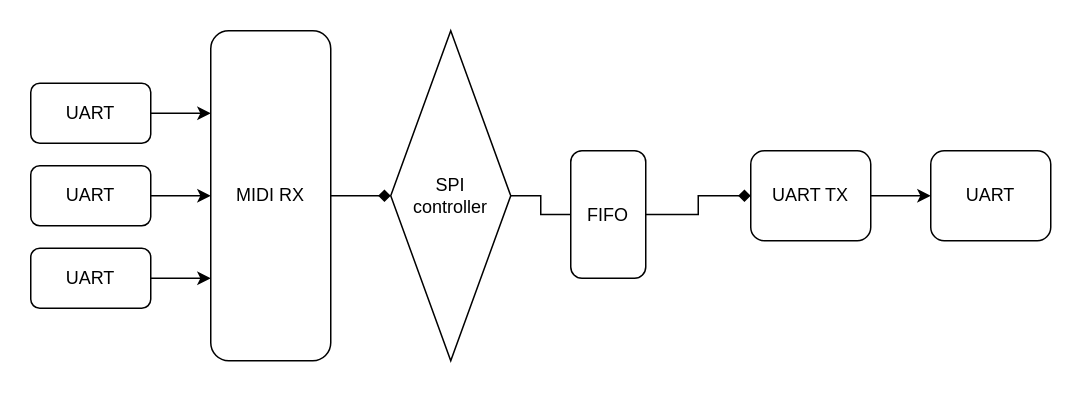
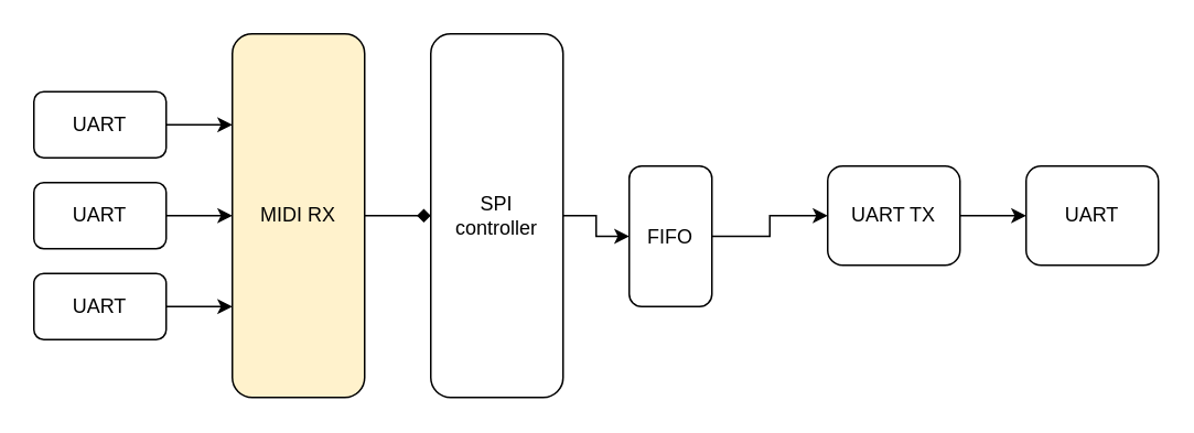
- <mxCell id="9" value="&lt;div&gt;MIDI RX&lt;/div&gt;" style="rounded=1;whiteSpace=wrap;html=1;" vertex="1" parent="1"><mxGeometry x="140" y="20" width="80" height="220" as="geometry" /></mxCell>
+ <mxCell id="9" value="&lt;div&gt;MIDI RX&lt;/div&gt;" style="rounded=1;whiteSpace=wrap;html=1;fillColor=#fff2cc;" vertex="1" parent="1"><mxGeometry x="140" y="20" width="80" height="220" as="geometry" /></mxCell>
- <mxCell id="11" value="&lt;div&gt;SPI&lt;/div&gt;&lt;div&gt;controller&lt;br&gt;&lt;/div&gt;" style="rhombus;whiteSpace=wrap;html=1;" vertex="1" parent="1"><mxGeometry x="260" y="20" width="80" height="220" as="geometry" /></mxCell>
+ <mxCell id="11" value="&lt;div&gt;SPI&lt;/div&gt;&lt;div&gt;controller&lt;br&gt;&lt;/div&gt;" style="rounded=1;whiteSpace=wrap;html=1;" vertex="1" parent="1"><mxGeometry x="260" y="20" width="80" height="220" as="geometry" /></mxCell>
- <mxCell id="12" style="edgeStyle=orthogonalEdgeStyle;rounded=0;orthogonalLoop=1;jettySize=auto;html=1;exitX=1;exitY=0.5;exitDx=0;exitDy=0;entryX=0;entryY=0.5;entryDx=0;entryDy=0;endArrow=diamond;" edge="1" parent="1" source="13" target="16"><mxGeometry relative="1" as="geometry" /></mxCell>
+ <mxCell id="12" style="edgeStyle=orthogonalEdgeStyle;rounded=0;orthogonalLoop=1;jettySize=auto;html=1;exitX=1;exitY=0.5;exitDx=0;exitDy=0;entryX=0;entryY=0.5;entryDx=0;entryDy=0;" edge="1" parent="1" source="13" target="16"><mxGeometry relative="1" as="geometry" /></mxCell>
- <mxCell id="10" style="edgeStyle=orthogonalEdgeStyle;rounded=0;orthogonalLoop=1;jettySize=auto;html=1;exitX=1;exitY=0.5;exitDx=0;exitDy=0;entryX=0;entryY=0.5;entryDx=0;entryDy=0;endArrow=none;" edge="1" parent="1" source="11" target="13"><mxGeometry relative="1" as="geometry" /></mxCell>
+ <mxCell id="10" style="edgeStyle=orthogonalEdgeStyle;rounded=0;orthogonalLoop=1;jettySize=auto;html=1;exitX=1;exitY=0.5;exitDx=0;exitDy=0;entryX=0;entryY=0.5;entryDx=0;entryDy=0;" edge="1" parent="1" source="11" target="13"><mxGeometry relative="1" as="geometry" /></mxCell>
